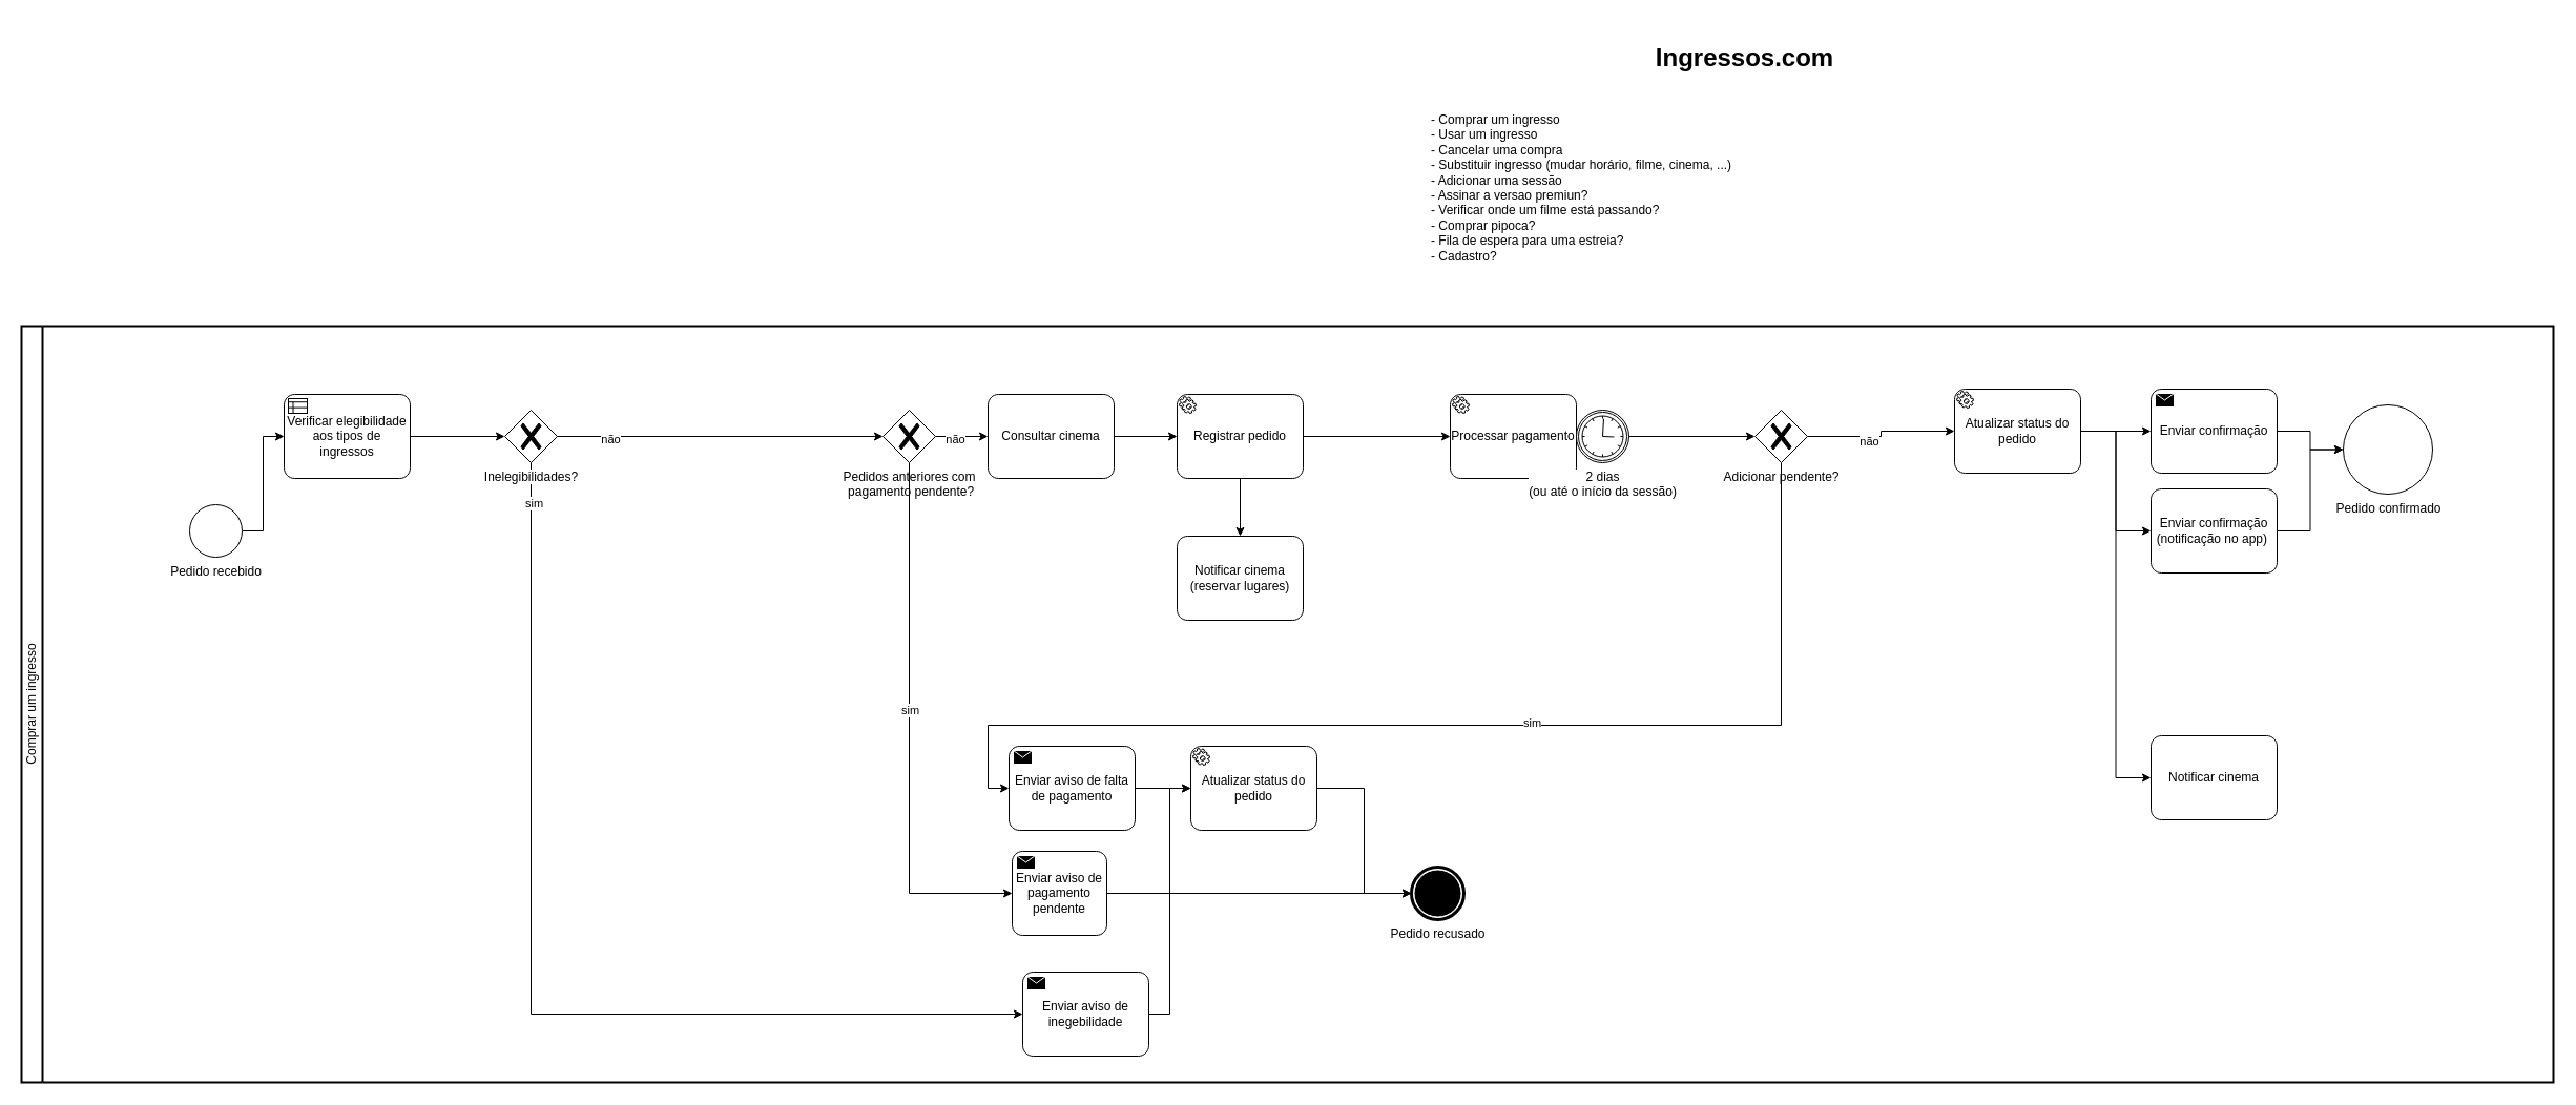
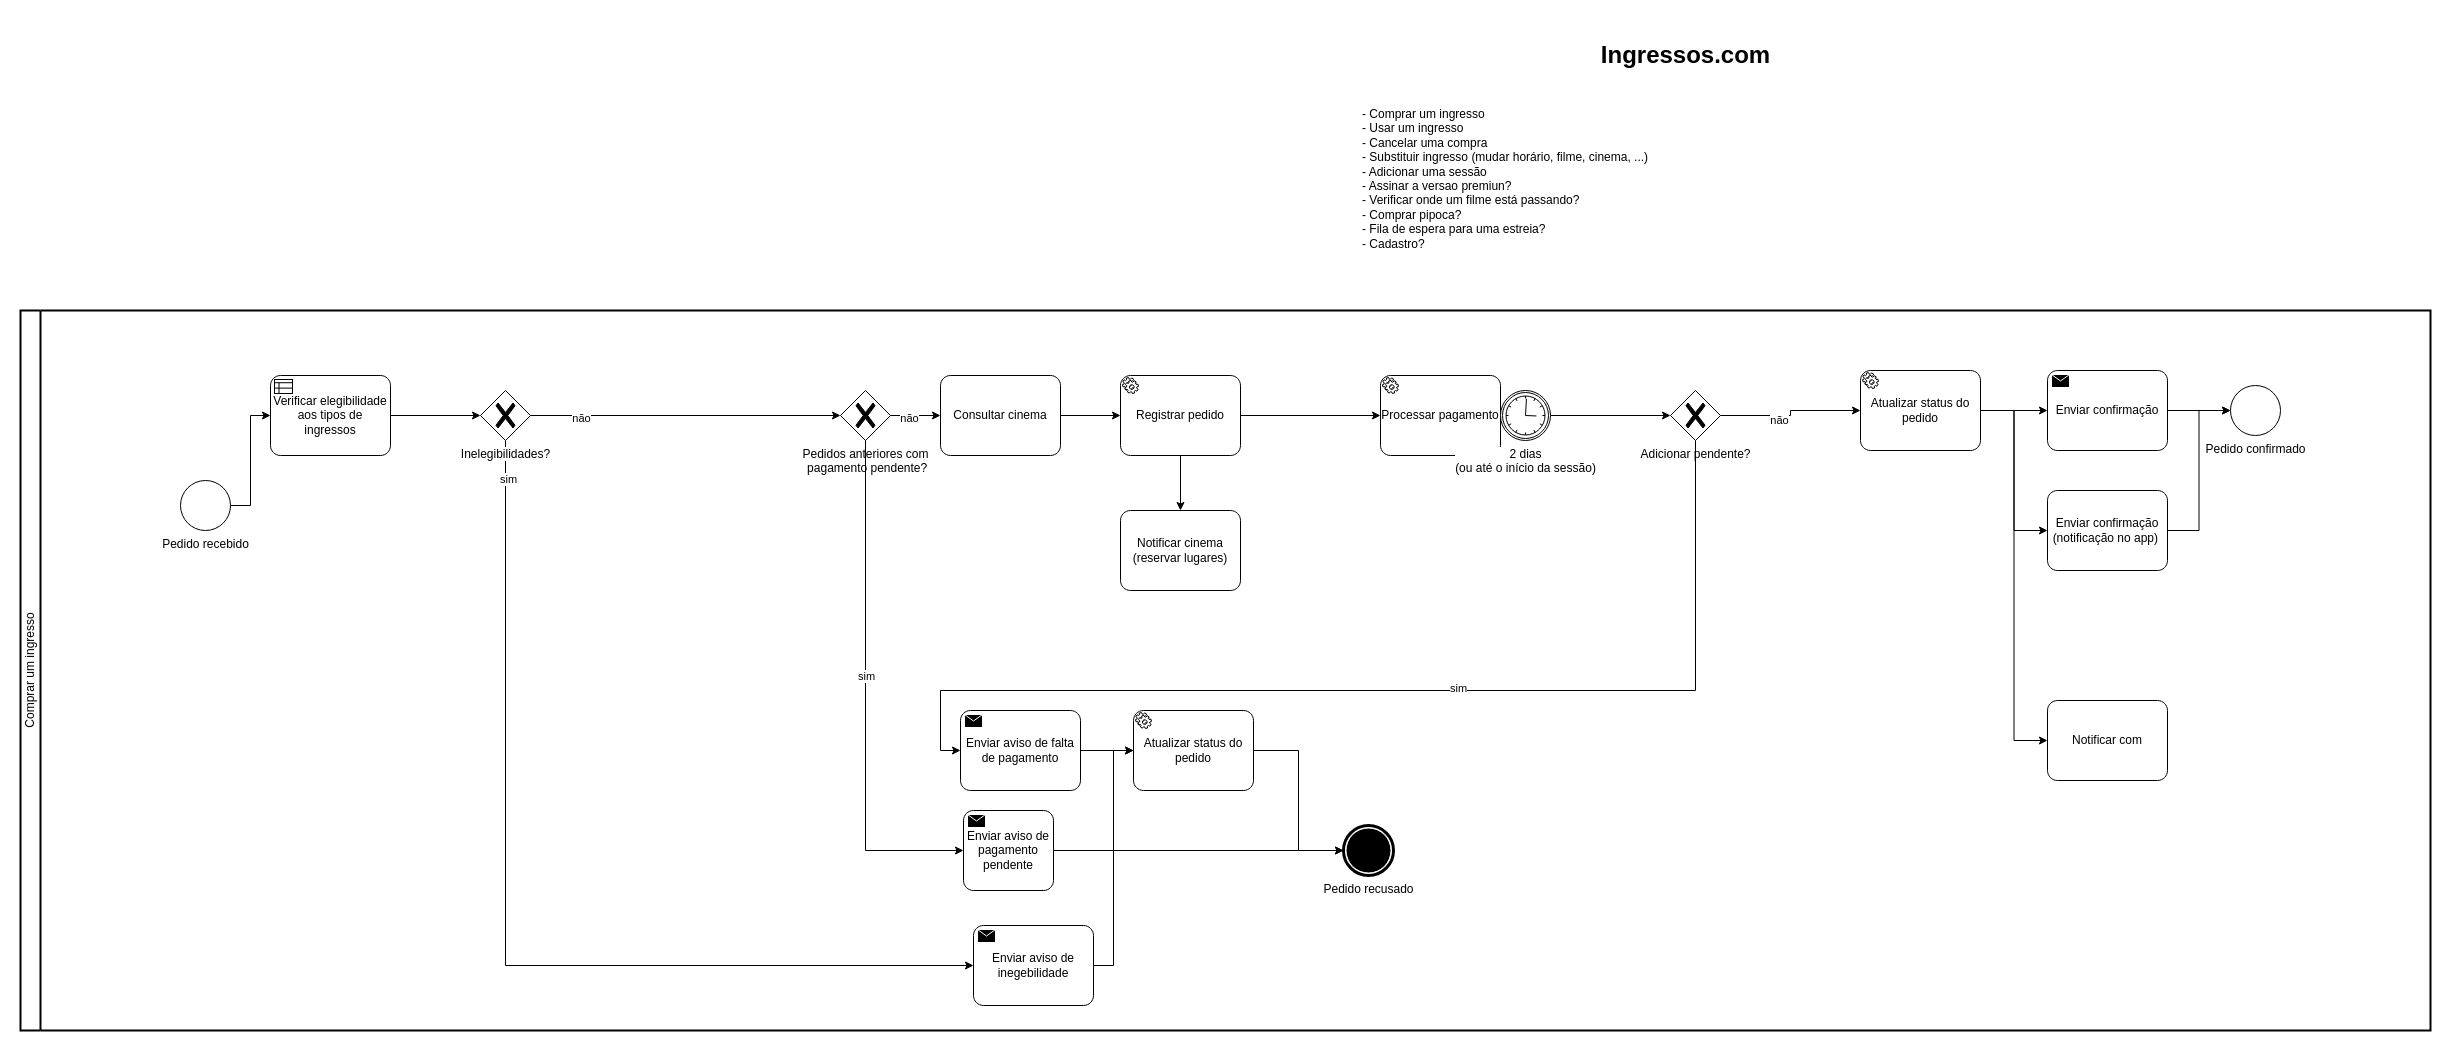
- <mxCell id="50" value="Ingressos.com" style="text;strokeColor=none;fillColor=none;html=1;fontSize=24;fontStyle=1;verticalAlign=middle;align=center;" vertex="1" parent="1"><mxGeometry x="1535" y="20" width="250" height="70" as="geometry" /></mxCell>
+ <mxCell id="50" value="Ingressos.com" style="text;strokeColor=none;fillColor=none;html=1;fontSize=24;fontStyle=1;verticalAlign=middle;align=center;" vertex="1" parent="1"><mxGeometry x="1560" y="20" width="250" height="70" as="geometry" /></mxCell>
- <mxCell id="5" value="Pedido confirmado" style="points=[[0.145,0.145,0],[0.5,0,0],[0.855,0.145,0],[1,0.5,0],[0.855,0.855,0],[0.5,1,0],[0.145,0.855,0],[0,0.5,0]];shape=mxgraph.bpmn.event;html=1;verticalLabelPosition=bottom;labelBackgroundColor=#ffffff;verticalAlign=top;align=center;perimeter=ellipsePerimeter;outlineConnect=0;aspect=fixed;outline=standard;symbol=general;" vertex="1" parent="2"><mxGeometry x="2210" y="75" width="85" height="85" as="geometry" /></mxCell>
+ <mxCell id="5" value="Pedido confirmado" style="points=[[0.145,0.145,0],[0.5,0,0],[0.855,0.145,0],[1,0.5,0],[0.855,0.855,0],[0.5,1,0],[0.145,0.855,0],[0,0.5,0]];shape=mxgraph.bpmn.event;html=1;verticalLabelPosition=bottom;labelBackgroundColor=#ffffff;verticalAlign=top;align=center;perimeter=ellipsePerimeter;outlineConnect=0;aspect=fixed;outline=standard;symbol=general;" vertex="1" parent="2"><mxGeometry x="2210" y="75" width="50" height="50" as="geometry" /></mxCell>
- <mxCell id="7" value="Enviar confirmação (notificação no app)&amp;nbsp;" style="points=[[0.25,0,0],[0.5,0,0],[0.75,0,0],[1,0.25,0],[1,0.5,0],[1,0.75,0],[0.75,1,0],[0.5,1,0],[0.25,1,0],[0,0.75,0],[0,0.5,0],[0,0.25,0]];shape=mxgraph.bpmn.task;whiteSpace=wrap;rectStyle=rounded;size=10;html=1;container=1;expand=0;collapsible=0;taskMarker=abstract;" vertex="1" parent="2"><mxGeometry x="2027" y="155" width="120" height="80" as="geometry" /></mxCell>
+ <mxCell id="7" value="Enviar confirmação (notificação no app)&amp;nbsp;" style="points=[[0.25,0,0],[0.5,0,0],[0.75,0,0],[1,0.25,0],[1,0.5,0],[1,0.75,0],[0.75,1,0],[0.5,1,0],[0.25,1,0],[0,0.75,0],[0,0.5,0],[0,0.25,0]];shape=mxgraph.bpmn.task;whiteSpace=wrap;rectStyle=rounded;size=10;html=1;container=1;expand=0;collapsible=0;taskMarker=abstract;" vertex="1" parent="2"><mxGeometry x="2027" y="180" width="120" height="80" as="geometry" /></mxCell>
- <mxCell id="36" value="Notificar cinema" style="points=[[0.25,0,0],[0.5,0,0],[0.75,0,0],[1,0.25,0],[1,0.5,0],[1,0.75,0],[0.75,1,0],[0.5,1,0],[0.25,1,0],[0,0.75,0],[0,0.5,0],[0,0.25,0]];shape=mxgraph.bpmn.task;whiteSpace=wrap;rectStyle=rounded;size=10;html=1;container=1;expand=0;collapsible=0;taskMarker=abstract;" vertex="1" parent="2"><mxGeometry x="2027" y="390" width="120" height="80" as="geometry" /></mxCell>
+ <mxCell id="36" value="Notificar com" style="points=[[0.25,0,0],[0.5,0,0],[0.75,0,0],[1,0.25,0],[1,0.5,0],[1,0.75,0],[0.75,1,0],[0.5,1,0],[0.25,1,0],[0,0.75,0],[0,0.5,0],[0,0.25,0]];shape=mxgraph.bpmn.task;whiteSpace=wrap;rectStyle=rounded;size=10;html=1;container=1;expand=0;collapsible=0;taskMarker=abstract;" vertex="1" parent="2"><mxGeometry x="2027" y="390" width="120" height="80" as="geometry" /></mxCell>
